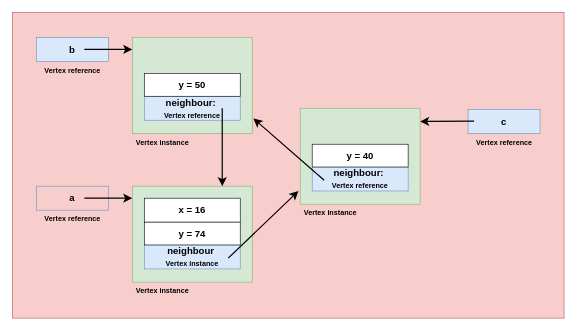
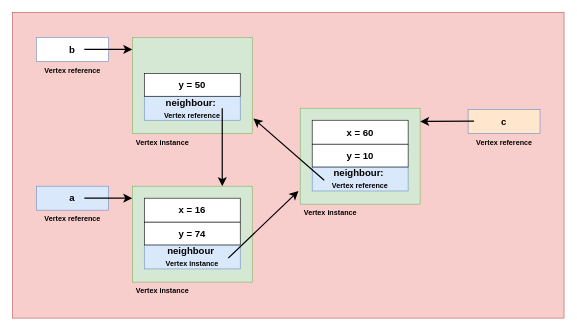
- <mxCell id="4" value="b" style="rounded=0;whiteSpace=wrap;html=1;fontSize=16;fillColor=#dae8fc;strokeColor=#6c8ebf;fontStyle=1" parent="1" vertex="1"><mxGeometry x="60" y="62" width="120" height="40" as="geometry" /></mxCell>
+ <mxCell id="4" value="b" style="rounded=0;whiteSpace=wrap;html=1;fontSize=16;fillColor=#ffffff;strokeColor=#6c8ebf;fontStyle=1;" parent="1" vertex="1"><mxGeometry x="60" y="62" width="120" height="40" as="geometry" /></mxCell>
- <mxCell id="20" value="c" style="rounded=0;whiteSpace=wrap;html=1;fontSize=16;fillColor=#dae8fc;strokeColor=#6c8ebf;fontStyle=1" vertex="1" parent="1"><mxGeometry x="780" y="182" width="120" height="40" as="geometry" /></mxCell>
+ <mxCell id="20" value="c" style="rounded=0;whiteSpace=wrap;html=1;fontSize=16;fillColor=#ffe6cc;strokeColor=#6c8ebf;fontStyle=1;" vertex="1" parent="1"><mxGeometry x="780" y="182" width="120" height="40" as="geometry" /></mxCell>
+ <mxCell id="22" value="x = 60" style="rounded=0;whiteSpace=wrap;html=1;fontSize=16;fontStyle=1" vertex="1" parent="1"><mxGeometry x="520" y="200" width="160" height="40" as="geometry" /></mxCell>
- <mxCell id="26" value="y = 40" style="rounded=0;whiteSpace=wrap;html=1;fontSize=16;fontStyle=1" vertex="1" parent="1"><mxGeometry x="520" y="240" width="160" height="38" as="geometry" /></mxCell>
+ <mxCell id="26" value="y = 10" style="rounded=0;whiteSpace=wrap;html=1;fontSize=16;fontStyle=1" vertex="1" parent="1"><mxGeometry x="520" y="240" width="160" height="38" as="geometry" /></mxCell>
- <mxCell id="9" value="a" style="rounded=0;whiteSpace=wrap;html=1;fontSize=16;fillColor=#f8cecc;strokeColor=#6c8ebf;fontStyle=1;" parent="1" vertex="1"><mxGeometry x="60" y="310" width="120" height="40" as="geometry" /></mxCell>
+ <mxCell id="9" value="a" style="rounded=0;whiteSpace=wrap;html=1;fontSize=16;fillColor=#dae8fc;strokeColor=#6c8ebf;fontStyle=1" parent="1" vertex="1"><mxGeometry x="60" y="310" width="120" height="40" as="geometry" /></mxCell>
